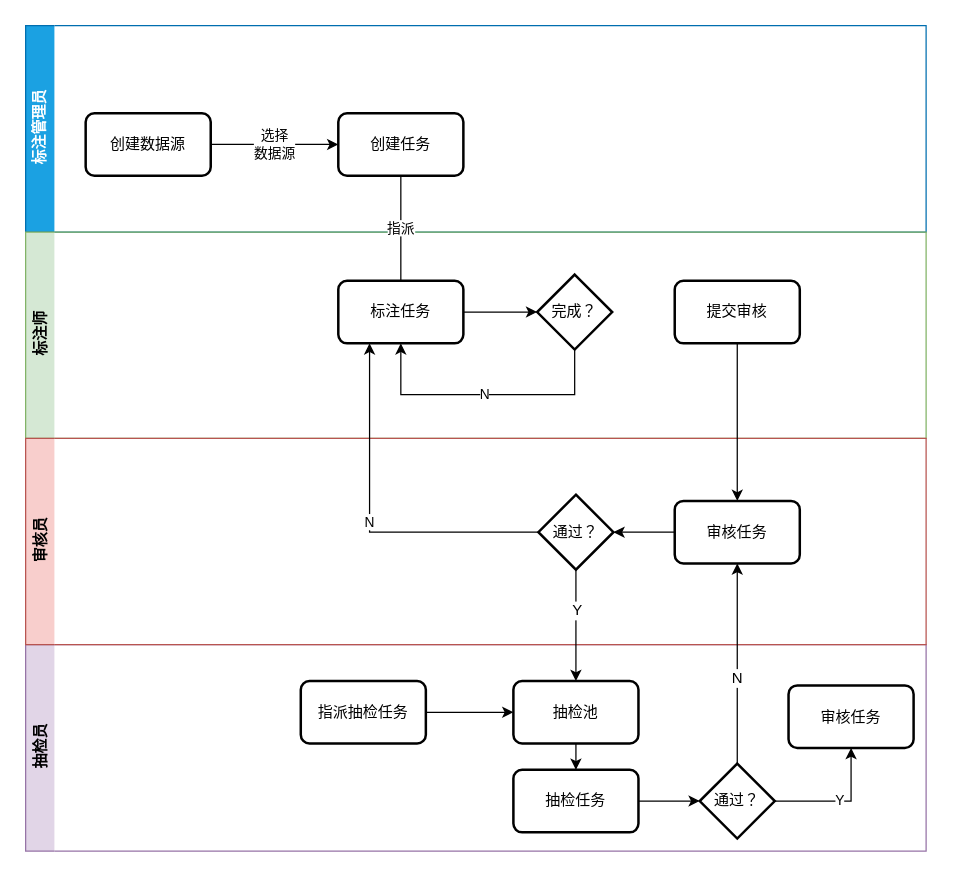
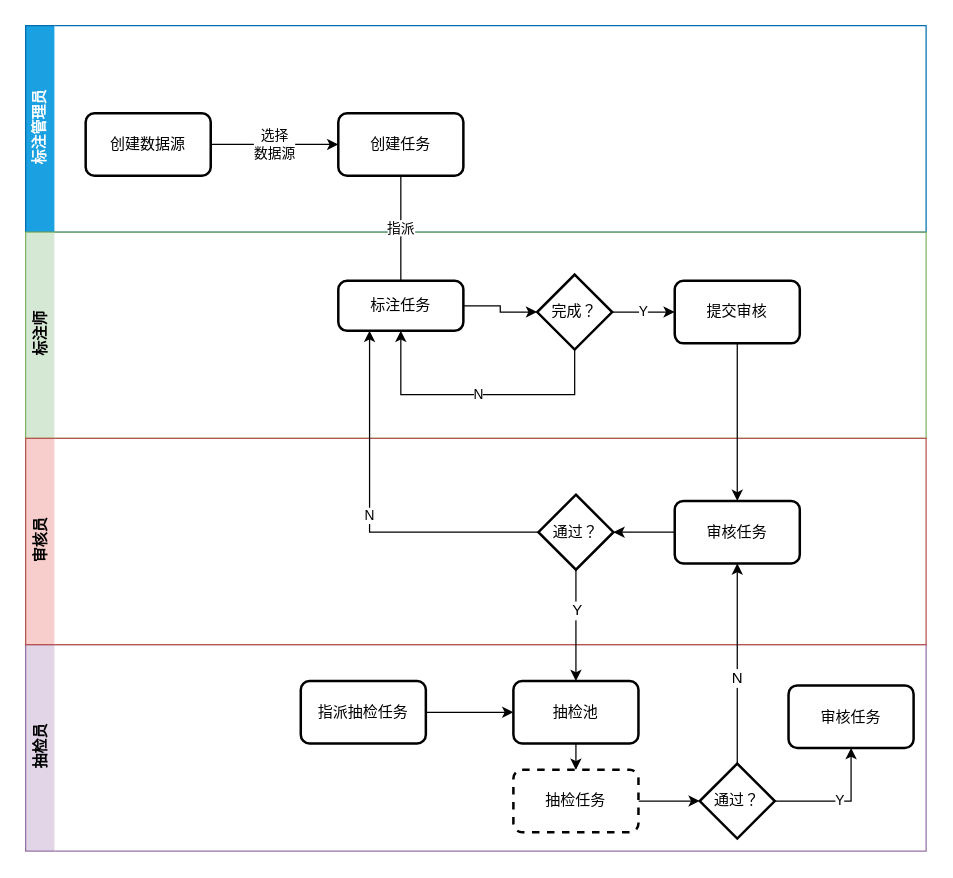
- <mxCell id="8" value="标注任务" style="rounded=1;whiteSpace=wrap;html=1;absoluteArcSize=1;arcSize=14;strokeWidth=2;" parent="6" vertex="1"><mxGeometry x="250" y="39" width="100" height="50" as="geometry" /></mxCell>
+ <mxCell id="8" value="标注任务" style="rounded=1;whiteSpace=wrap;html=1;absoluteArcSize=1;arcSize=14;strokeWidth=2;" parent="6" vertex="1"><mxGeometry x="250" y="39" width="100" height="40" as="geometry" /></mxCell>
+ <mxCell id="9" value="Y" style="edgeStyle=orthogonalEdgeStyle;rounded=0;orthogonalLoop=1;jettySize=auto;html=1;" parent="6" source="11" target="12" edge="1"><mxGeometry relative="1" as="geometry" /></mxCell>
- <mxCell id="17" value="抽检任务" style="rounded=1;whiteSpace=wrap;html=1;absoluteArcSize=1;arcSize=14;strokeWidth=2;" vertex="1" parent="13"><mxGeometry x="390" y="100" width="100" height="50" as="geometry" /></mxCell>
+ <mxCell id="17" value="抽检任务" style="rounded=1;whiteSpace=wrap;html=1;absoluteArcSize=1;arcSize=14;strokeWidth=2;dashed=1;" vertex="1" parent="13"><mxGeometry x="390" y="100" width="100" height="50" as="geometry" /></mxCell>
